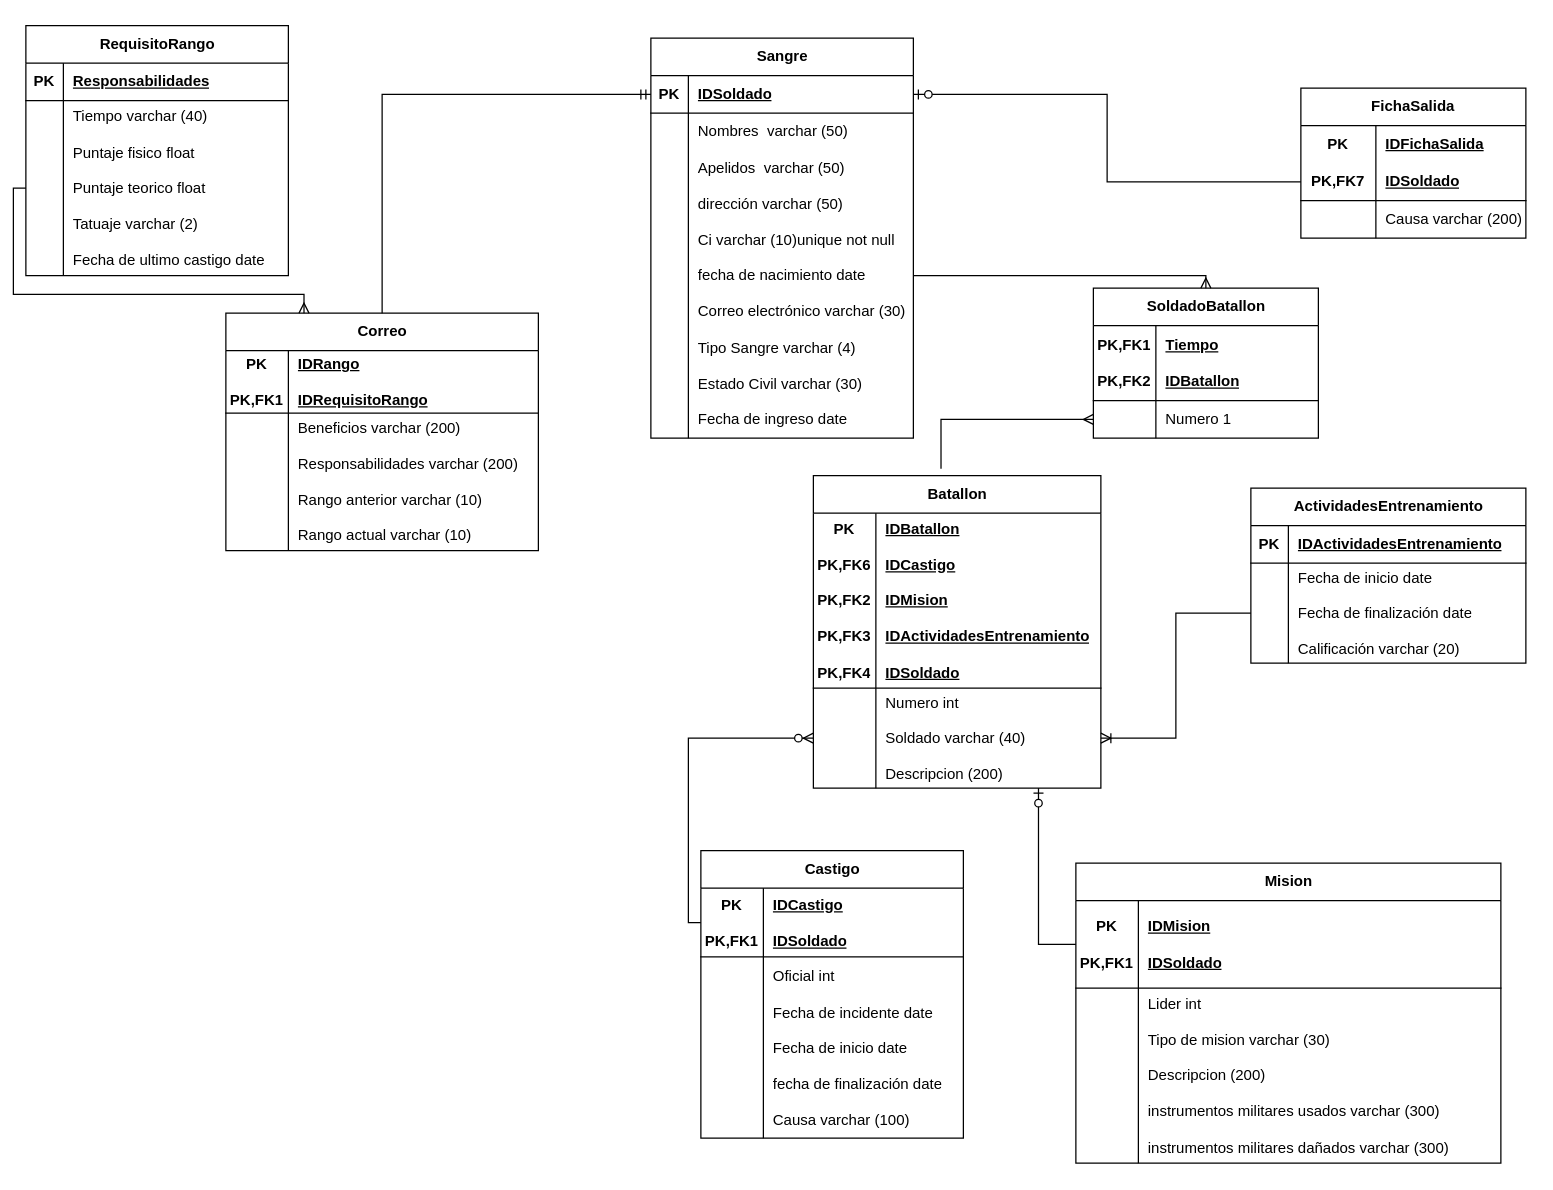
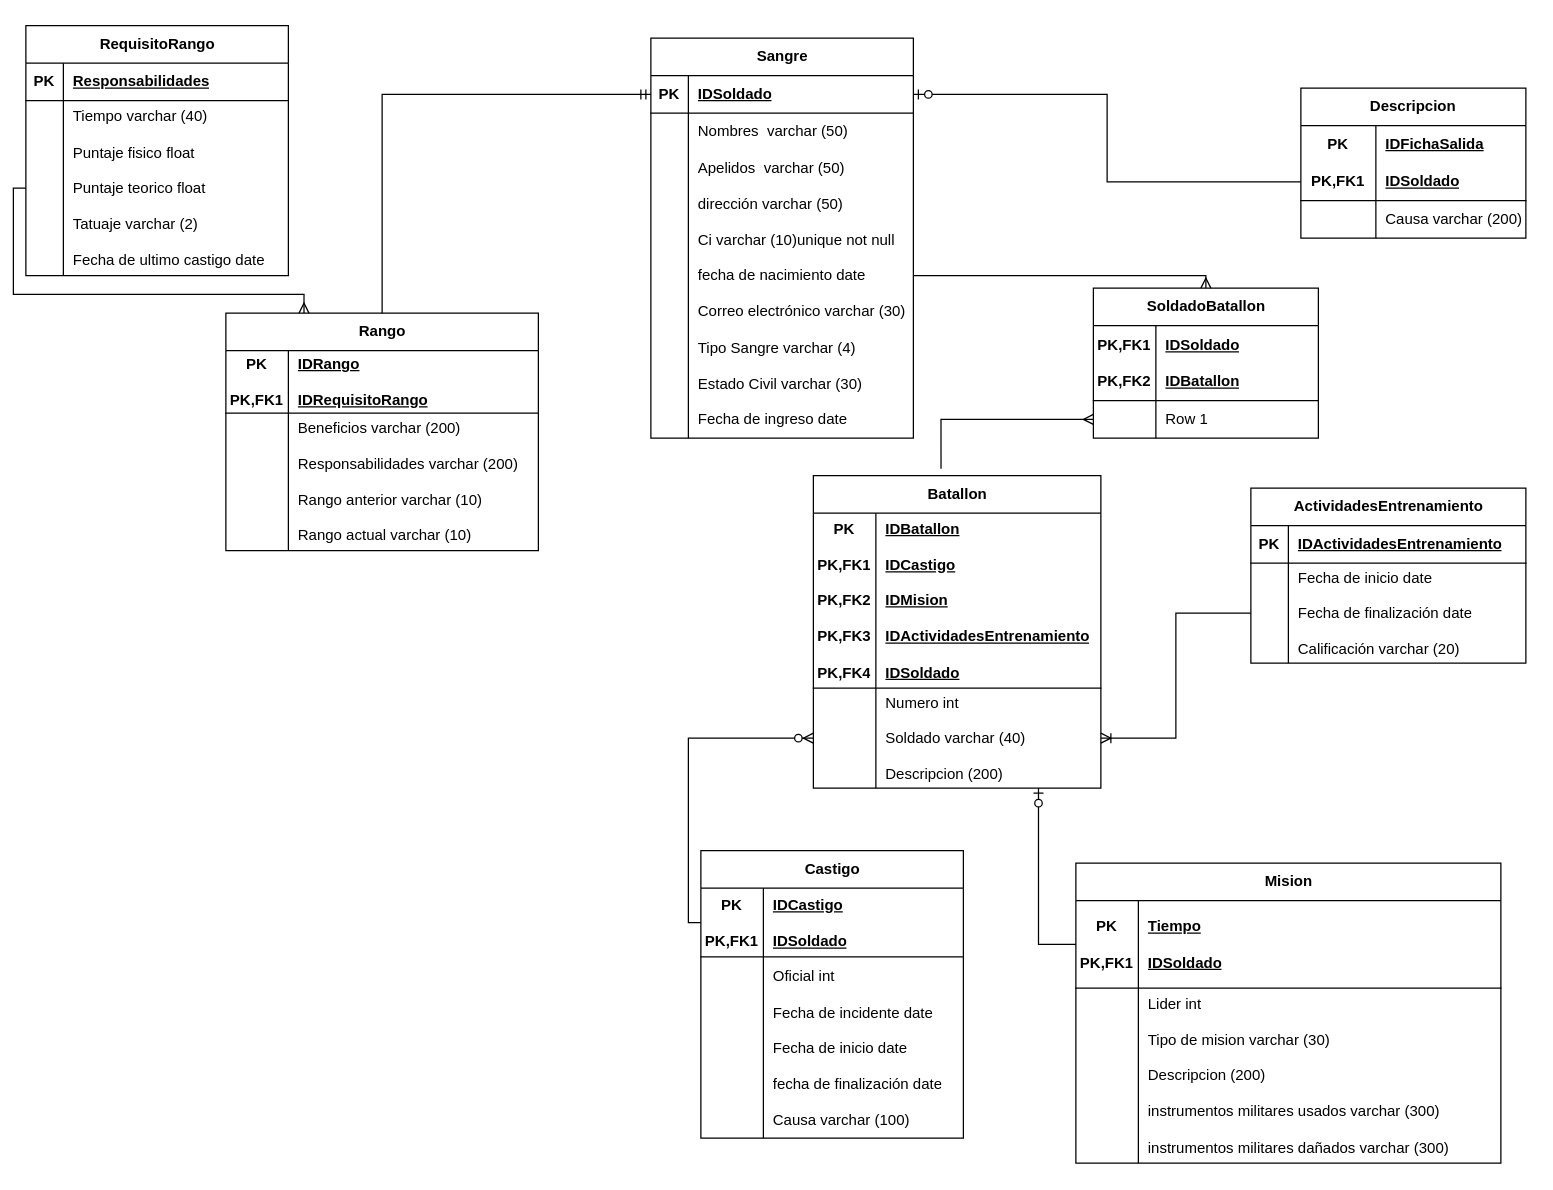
- <mxCell id="9" value="FichaSalida" style="shape=table;startSize=30;container=1;collapsible=1;childLayout=tableLayout;fixedRows=1;rowLines=0;fontStyle=1;align=center;resizeLast=1;html=1;whiteSpace=wrap;" parent="1" vertex="1"><mxGeometry x="1040" y="70" width="180" height="120" as="geometry"><mxRectangle x="450" y="60" width="110" height="30" as="alternateBounds" /></mxGeometry></mxCell>
+ <mxCell id="9" value="Descripcion" style="shape=table;startSize=30;container=1;collapsible=1;childLayout=tableLayout;fixedRows=1;rowLines=0;fontStyle=1;align=center;resizeLast=1;html=1;whiteSpace=wrap;" parent="1" vertex="1"><mxGeometry x="1040" y="70" width="180" height="120" as="geometry"><mxRectangle x="450" y="60" width="110" height="30" as="alternateBounds" /></mxGeometry></mxCell>
- <mxCell id="14" value="PK,FK7" style="shape=partialRectangle;connectable=0;fillColor=none;top=0;left=0;bottom=0;right=0;fontStyle=1;overflow=hidden;html=1;whiteSpace=wrap;" parent="13" vertex="1"><mxGeometry width="60" height="30" as="geometry"><mxRectangle width="60" height="30" as="alternateBounds" /></mxGeometry></mxCell>
+ <mxCell id="14" value="PK,FK1" style="shape=partialRectangle;connectable=0;fillColor=none;top=0;left=0;bottom=0;right=0;fontStyle=1;overflow=hidden;html=1;whiteSpace=wrap;" parent="13" vertex="1"><mxGeometry width="60" height="30" as="geometry"><mxRectangle width="60" height="30" as="alternateBounds" /></mxGeometry></mxCell>
- <mxCell id="20" value="Correo" style="shape=table;startSize=30;container=1;collapsible=1;childLayout=tableLayout;fixedRows=1;rowLines=0;fontStyle=1;align=center;resizeLast=1;html=1;" parent="1" vertex="1"><mxGeometry x="180" y="250" width="250" height="190" as="geometry" /></mxCell>
+ <mxCell id="20" value="Rango" style="shape=table;startSize=30;container=1;collapsible=1;childLayout=tableLayout;fixedRows=1;rowLines=0;fontStyle=1;align=center;resizeLast=1;html=1;" parent="1" vertex="1"><mxGeometry x="180" y="250" width="250" height="190" as="geometry" /></mxCell>
- <mxCell id="38" value="Tiempo&lt;br&gt;&lt;br&gt;IDBatallon" style="shape=partialRectangle;connectable=0;fillColor=none;top=0;left=0;bottom=0;right=0;align=left;spacingLeft=6;fontStyle=5;overflow=hidden;whiteSpace=wrap;html=1;" parent="36" vertex="1"><mxGeometry x="50" width="130" height="60" as="geometry"><mxRectangle width="130" height="60" as="alternateBounds" /></mxGeometry></mxCell>
+ <mxCell id="38" value="IDSoldado&lt;br&gt;&lt;br&gt;IDBatallon" style="shape=partialRectangle;connectable=0;fillColor=none;top=0;left=0;bottom=0;right=0;align=left;spacingLeft=6;fontStyle=5;overflow=hidden;whiteSpace=wrap;html=1;" parent="36" vertex="1"><mxGeometry x="50" width="130" height="60" as="geometry"><mxRectangle width="130" height="60" as="alternateBounds" /></mxGeometry></mxCell>
- <mxCell id="41" value="Numero 1" style="shape=partialRectangle;connectable=0;fillColor=none;top=0;left=0;bottom=0;right=0;align=left;spacingLeft=6;overflow=hidden;whiteSpace=wrap;html=1;" parent="39" vertex="1"><mxGeometry x="50" width="130" height="30" as="geometry"><mxRectangle width="130" height="30" as="alternateBounds" /></mxGeometry></mxCell>
+ <mxCell id="41" value="Row 1" style="shape=partialRectangle;connectable=0;fillColor=none;top=0;left=0;bottom=0;right=0;align=left;spacingLeft=6;overflow=hidden;whiteSpace=wrap;html=1;" parent="39" vertex="1"><mxGeometry x="50" width="130" height="30" as="geometry"><mxRectangle width="130" height="30" as="alternateBounds" /></mxGeometry></mxCell>
- <mxCell id="44" value="PK&lt;br&gt;&lt;br&gt;PK,FK6&lt;br&gt;&lt;br&gt;PK,FK2&lt;br&gt;&lt;br&gt;PK,FK3&lt;br&gt;&lt;br&gt;PK,FK4" style="shape=partialRectangle;connectable=0;fillColor=none;top=0;left=0;bottom=0;right=0;fontStyle=1;overflow=hidden;whiteSpace=wrap;html=1;" parent="43" vertex="1"><mxGeometry width="50" height="140" as="geometry"><mxRectangle width="50" height="140" as="alternateBounds" /></mxGeometry></mxCell>
+ <mxCell id="44" value="PK&lt;br&gt;&lt;br&gt;PK,FK1&lt;br&gt;&lt;br&gt;PK,FK2&lt;br&gt;&lt;br&gt;PK,FK3&lt;br&gt;&lt;br&gt;PK,FK4" style="shape=partialRectangle;connectable=0;fillColor=none;top=0;left=0;bottom=0;right=0;fontStyle=1;overflow=hidden;whiteSpace=wrap;html=1;" parent="43" vertex="1"><mxGeometry width="50" height="140" as="geometry"><mxRectangle width="50" height="140" as="alternateBounds" /></mxGeometry></mxCell>
- <mxCell id="63" value="IDMision&lt;br&gt;&lt;br&gt;IDSoldado" style="shape=partialRectangle;connectable=0;fillColor=none;top=0;left=0;bottom=0;right=0;align=left;spacingLeft=6;fontStyle=5;overflow=hidden;whiteSpace=wrap;html=1;" parent="61" vertex="1"><mxGeometry x="50" width="290" height="70" as="geometry"><mxRectangle width="290" height="70" as="alternateBounds" /></mxGeometry></mxCell>
+ <mxCell id="63" value="Tiempo&lt;br&gt;&lt;br&gt;IDSoldado" style="shape=partialRectangle;connectable=0;fillColor=none;top=0;left=0;bottom=0;right=0;align=left;spacingLeft=6;fontStyle=5;overflow=hidden;whiteSpace=wrap;html=1;" parent="61" vertex="1"><mxGeometry x="50" width="290" height="70" as="geometry"><mxRectangle width="290" height="70" as="alternateBounds" /></mxGeometry></mxCell>
